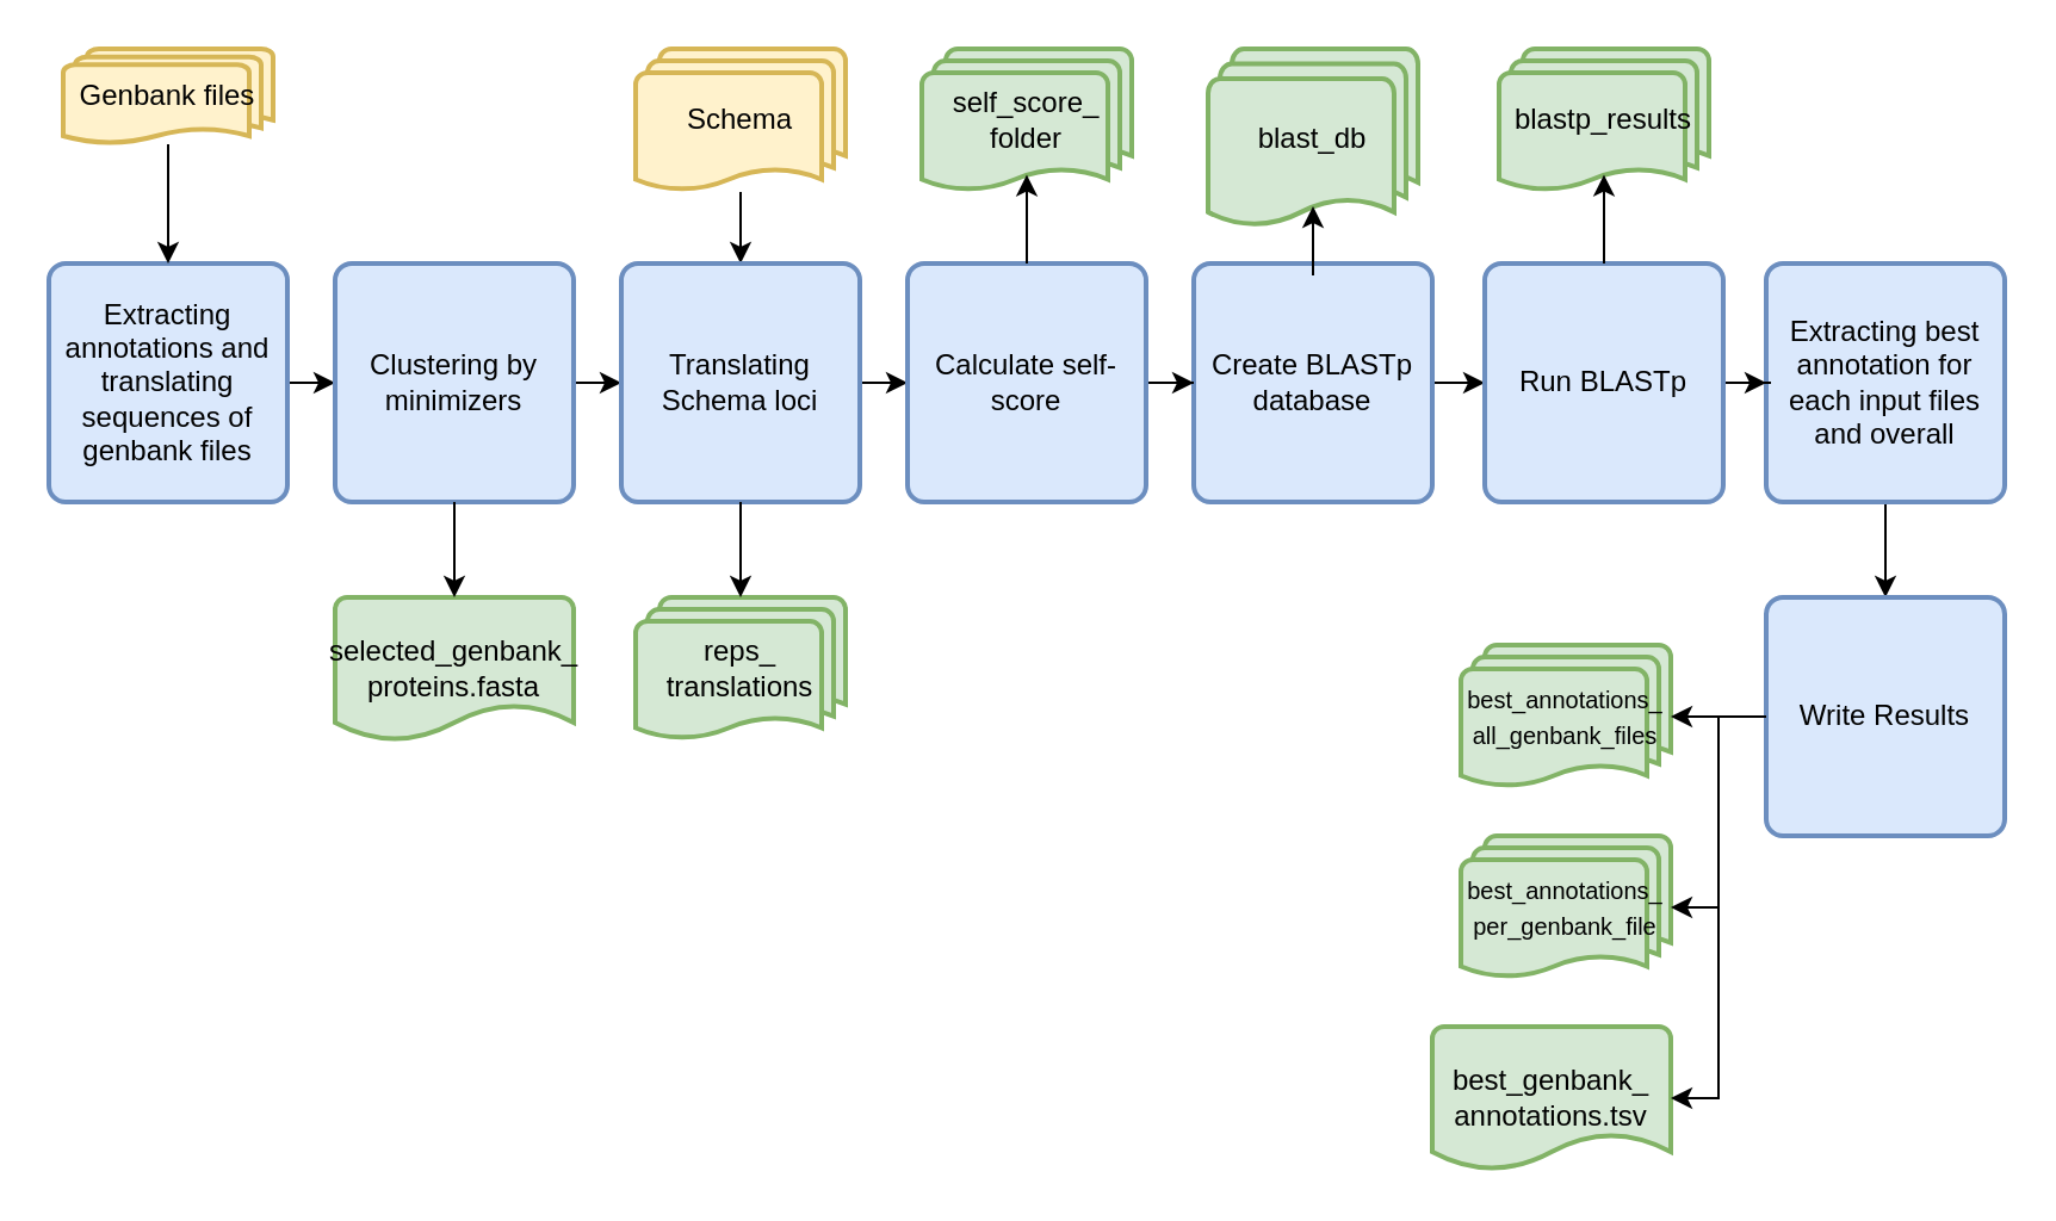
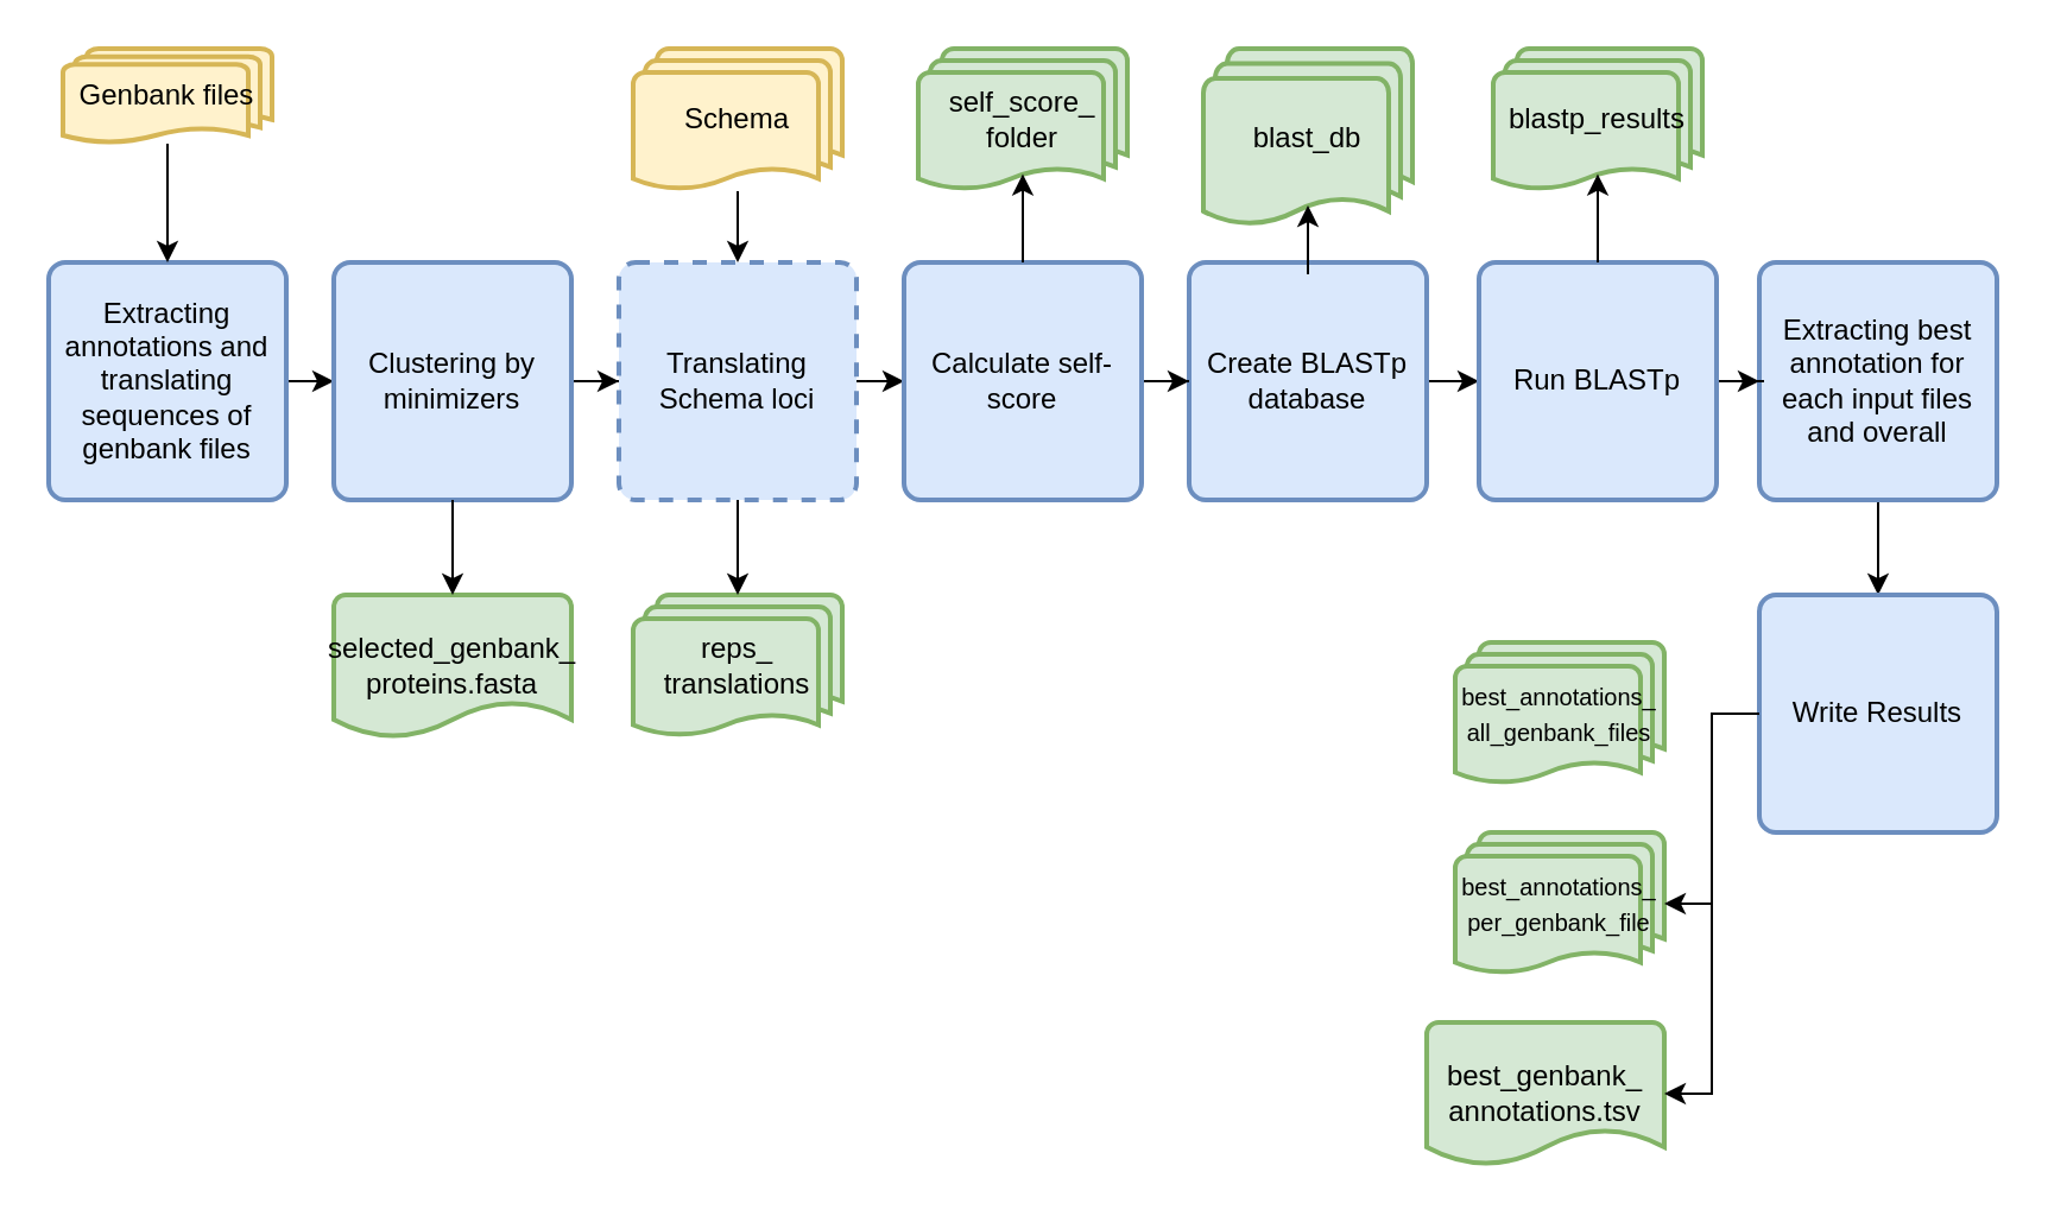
- <mxCell id="13" value="Translating Schema loci" style="rounded=1;whiteSpace=wrap;html=1;absoluteArcSize=1;arcSize=14;strokeWidth=2;fillColor=#dae8fc;strokeColor=#6c8ebf;" parent="1" vertex="1"><mxGeometry x="260" y="110" width="100" height="100" as="geometry" /></mxCell>
+ <mxCell id="13" value="Translating Schema loci" style="rounded=1;whiteSpace=wrap;html=1;absoluteArcSize=1;arcSize=14;strokeWidth=2;fillColor=#dae8fc;strokeColor=#6c8ebf;dashed=1;" parent="1" vertex="1"><mxGeometry x="260" y="110" width="100" height="100" as="geometry" /></mxCell>
- <mxCell id="23" style="edgeStyle=orthogonalEdgeStyle;rounded=0;orthogonalLoop=1;jettySize=auto;html=1;entryX=1;entryY=0.5;entryDx=0;entryDy=0;entryPerimeter=0;" parent="1" source="21" target="22" edge="1"><mxGeometry relative="1" as="geometry" /></mxCell>
